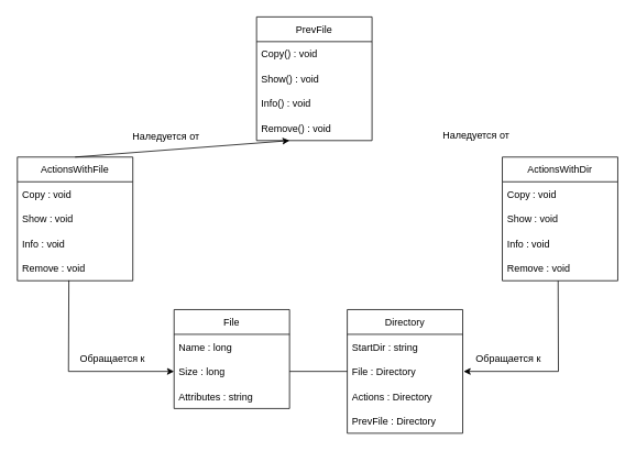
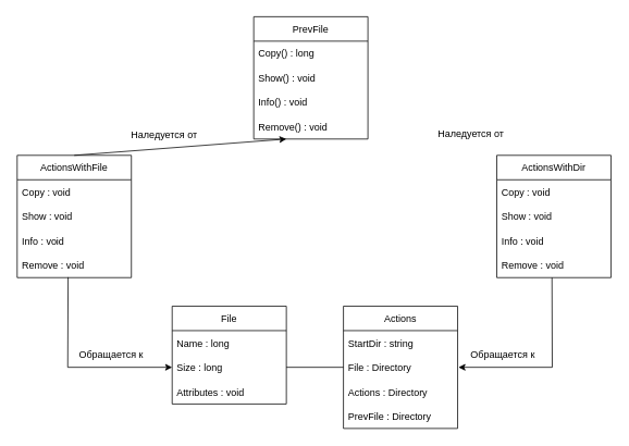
- <mxCell id="12" value="Copy() : void" style="text;strokeColor=none;fillColor=none;align=left;verticalAlign=middle;spacingLeft=4;spacingRight=4;overflow=hidden;points=[[0,0.5],[1,0.5]];portConstraint=eastwest;rotatable=0;" parent="11" vertex="1"><mxGeometry y="30" width="140" height="30" as="geometry" /></mxCell>
+ <mxCell id="12" value="Copy() : long" style="text;strokeColor=none;fillColor=none;align=left;verticalAlign=middle;spacingLeft=4;spacingRight=4;overflow=hidden;points=[[0,0.5],[1,0.5]];portConstraint=eastwest;rotatable=0;" parent="11" vertex="1"><mxGeometry y="30" width="140" height="30" as="geometry" /></mxCell>
- <mxCell id="2" value="Directory" style="swimlane;fontStyle=0;childLayout=stackLayout;horizontal=1;startSize=30;horizontalStack=0;resizeParent=1;resizeParentMax=0;resizeLast=0;collapsible=1;marginBottom=0;" parent="1" vertex="1"><mxGeometry x="420" y="375" width="140" height="150" as="geometry"><mxRectangle x="340" y="200" width="80" height="30" as="alternateBounds" /></mxGeometry></mxCell>
+ <mxCell id="2" value="Actions" style="swimlane;fontStyle=0;childLayout=stackLayout;horizontal=1;startSize=30;horizontalStack=0;resizeParent=1;resizeParentMax=0;resizeLast=0;collapsible=1;marginBottom=0;" parent="1" vertex="1"><mxGeometry x="420" y="375" width="140" height="150" as="geometry"><mxRectangle x="340" y="200" width="80" height="30" as="alternateBounds" /></mxGeometry></mxCell>
- <mxCell id="10" value="Attributes : string" style="text;strokeColor=none;fillColor=none;align=left;verticalAlign=middle;spacingLeft=4;spacingRight=4;overflow=hidden;points=[[0,0.5],[1,0.5]];portConstraint=eastwest;rotatable=0;" parent="7" vertex="1"><mxGeometry y="90" width="140" height="30" as="geometry" /></mxCell>
+ <mxCell id="10" value="Attributes : void" style="text;strokeColor=none;fillColor=none;align=left;verticalAlign=middle;spacingLeft=4;spacingRight=4;overflow=hidden;points=[[0,0.5],[1,0.5]];portConstraint=eastwest;rotatable=0;" parent="7" vertex="1"><mxGeometry y="90" width="140" height="30" as="geometry" /></mxCell>
